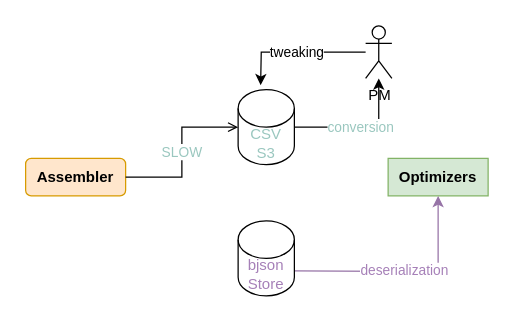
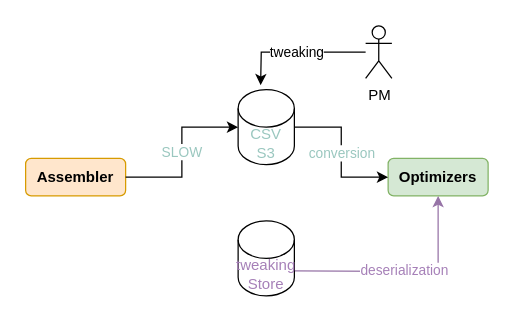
- <mxCell id="4" value="conversion" style="edgeStyle=orthogonalEdgeStyle;rounded=0;orthogonalLoop=1;jettySize=auto;html=1;fontColor=#9AC7BF;" edge="1" parent="1" source="5" target="10"><mxGeometry relative="1" as="geometry" /></mxCell>
+ <mxCell id="4" value="conversion" style="edgeStyle=orthogonalEdgeStyle;rounded=0;orthogonalLoop=1;jettySize=auto;html=1;entryX=0;entryY=0.5;entryDx=0;entryDy=0;fontColor=#9AC7BF;" edge="1" parent="1" source="5" target="3"><mxGeometry relative="1" as="geometry" /></mxCell>
- <mxCell id="6" value="SLOW" style="edgeStyle=orthogonalEdgeStyle;rounded=0;orthogonalLoop=1;jettySize=auto;html=1;entryX=0;entryY=0.5;entryDx=0;entryDy=0;entryPerimeter=0;fontColor=#9AC7BF;endArrow=open;" edge="1" parent="1" source="2" target="5"><mxGeometry relative="1" as="geometry" /></mxCell>
+ <mxCell id="6" value="SLOW" style="edgeStyle=orthogonalEdgeStyle;rounded=0;orthogonalLoop=1;jettySize=auto;html=1;entryX=0;entryY=0.5;entryDx=0;entryDy=0;entryPerimeter=0;fontColor=#9AC7BF;" edge="1" parent="1" source="2" target="5"><mxGeometry relative="1" as="geometry" /></mxCell>
- <mxCell id="3" value="Optimizers" style="rounded=0;whiteSpace=wrap;html=1;fillColor=#d5e8d4;strokeColor=#82b366;fontStyle=1" vertex="1" parent="1"><mxGeometry x="310" y="126" width="80" height="30" as="geometry" /></mxCell>
+ <mxCell id="3" value="Optimizers" style="whiteSpace=wrap;html=1;fillColor=#d5e8d4;strokeColor=#82b366;fontStyle=1;rounded=1;" vertex="1" parent="1"><mxGeometry x="310" y="126" width="80" height="30" as="geometry" /></mxCell>
- <mxCell id="8" value="bjson&lt;br&gt;Store" style="shape=cylinder3;whiteSpace=wrap;html=1;boundedLbl=1;backgroundOutline=1;size=15;fontColor=#A680B8;" vertex="1" parent="1"><mxGeometry x="190" y="176" width="45" height="60" as="geometry" /></mxCell>
+ <mxCell id="8" value="tweaking&lt;br&gt;Store" style="shape=cylinder3;whiteSpace=wrap;html=1;boundedLbl=1;backgroundOutline=1;size=15;fontColor=#A680B8;" vertex="1" parent="1"><mxGeometry x="190" y="176" width="45" height="60" as="geometry" /></mxCell>
